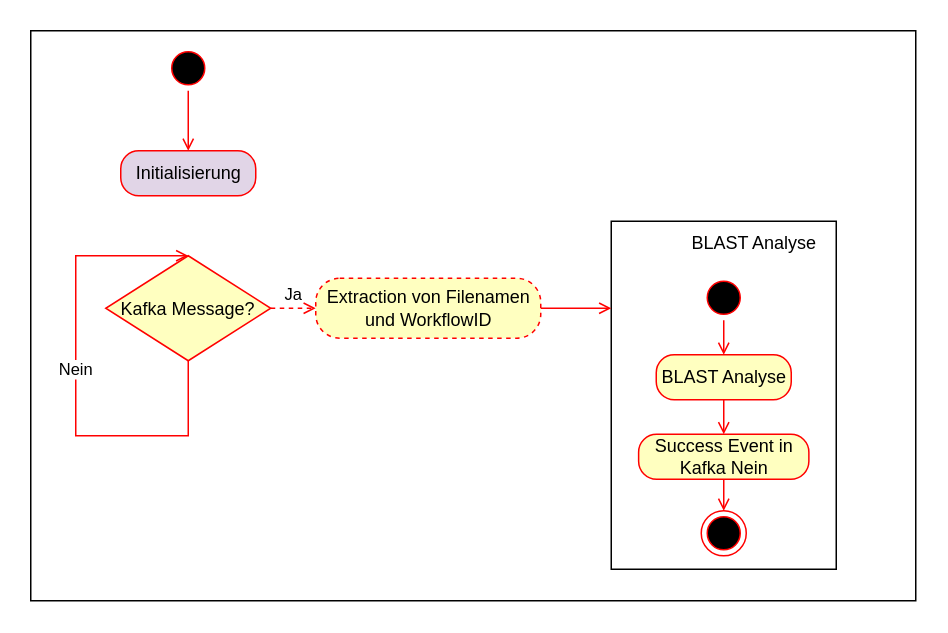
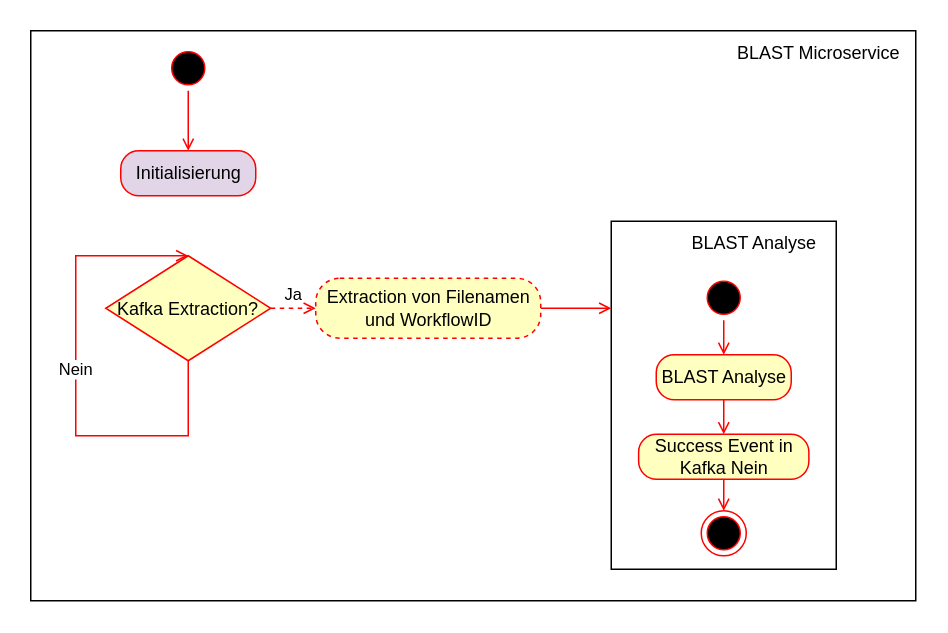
+ <mxCell id="16" value="BLAST Microservice" style="text;html=1;resizable=0;autosize=1;align=center;verticalAlign=middle;points=[];fillColor=none;strokeColor=none;rounded=0;" parent="1" vertex="1"><mxGeometry x="480" y="20" width="130" height="30" as="geometry" /></mxCell>
- <mxCell id="7" value="Kafka Message?" style="rhombus;fillColor=#ffffc0;strokeColor=#ff0000;fontColor=#000000;rounded=0;arcSize=40;" parent="1" vertex="1"><mxGeometry x="70" y="170" width="110" height="70" as="geometry" /></mxCell>
+ <mxCell id="7" value="Kafka Extraction?" style="rhombus;fillColor=#ffffc0;strokeColor=#ff0000;fontColor=#000000;rounded=0;arcSize=40;" parent="1" vertex="1"><mxGeometry x="70" y="170" width="110" height="70" as="geometry" /></mxCell>
